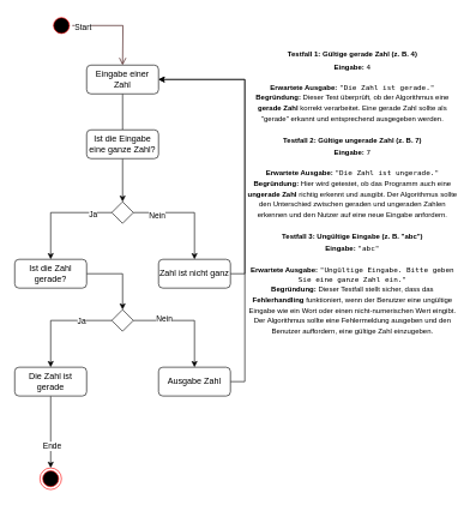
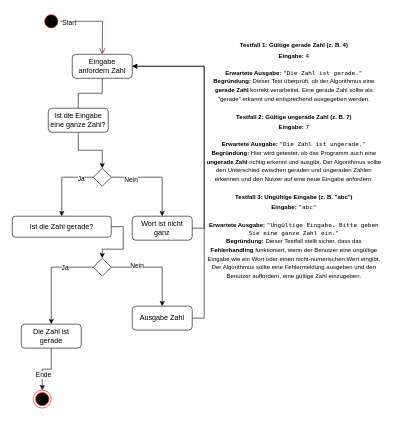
- <mxCell id="7" value="Eingabe einer Zahl" style="rounded=1;whiteSpace=wrap;html=1;" parent="1" vertex="1"><mxGeometry x="120" y="90" width="100" height="40" as="geometry" /></mxCell>
+ <mxCell id="7" value="Eingabe anfordern Zahl" style="rounded=1;whiteSpace=wrap;html=1;" parent="1" vertex="1"><mxGeometry x="120" y="90" width="100" height="40" as="geometry" /></mxCell>
- <mxCell id="9" value="Ist die Eingabe eine ganze Zahl?" style="rounded=1;whiteSpace=wrap;html=1;" parent="1" vertex="1"><mxGeometry x="120" y="180" width="100" height="40" as="geometry" /></mxCell>
+ <mxCell id="9" value="Ist die Eingabe eine ganze Zahl?" style="rounded=1;whiteSpace=wrap;html=1;" parent="1" vertex="1"><mxGeometry x="80" y="180" width="100" height="40" as="geometry" /></mxCell>
- <mxCell id="16" value="Ist die Zahl gerade?" style="rounded=1;whiteSpace=wrap;html=1;" parent="1" vertex="1"><mxGeometry x="20" y="360" width="100" height="40" as="geometry" /></mxCell>
+ <mxCell id="16" value="Ist die Zahl gerade?" style="rounded=1;whiteSpace=wrap;html=1;" parent="1" vertex="1"><mxGeometry x="20" y="360" width="165" height="35" as="geometry" /></mxCell>
- <mxCell id="29" value="Zahl ist nicht ganz" style="rounded=1;whiteSpace=wrap;html=1;" vertex="1" parent="1"><mxGeometry x="220" y="360" width="100" height="40" as="geometry" /></mxCell>
+ <mxCell id="29" value="Wort ist nicht ganz" style="rounded=1;whiteSpace=wrap;html=1;" vertex="1" parent="1"><mxGeometry x="220" y="360" width="100" height="40" as="geometry" /></mxCell>
- <mxCell id="19" value="Die Zahl ist gerade" style="rounded=1;whiteSpace=wrap;html=1;" parent="1" vertex="1"><mxGeometry x="20" y="510" width="100" height="40" as="geometry" /></mxCell>
+ <mxCell id="19" value="Die Zahl ist gerade" style="rounded=1;whiteSpace=wrap;html=1;" parent="1" vertex="1"><mxGeometry x="35" y="540" width="100" height="40" as="geometry" /></mxCell>
